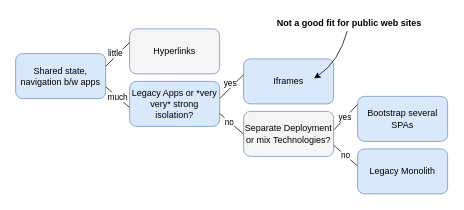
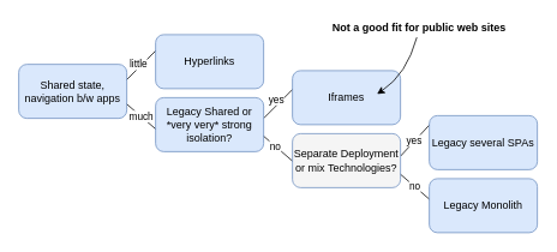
- <mxCell id="8" value="Hyperlinks" style="rounded=1;whiteSpace=wrap;html=1;fillColor=#f5f5f5;strokeColor=#6c8ebf;" vertex="1" parent="1"><mxGeometry x="172" y="38" width="120" height="60" as="geometry" /></mxCell>
+ <mxCell id="8" value="Hyperlinks" style="rounded=1;whiteSpace=wrap;html=1;fillColor=#dae8fc;strokeColor=#6c8ebf;" vertex="1" parent="1"><mxGeometry x="172" y="38" width="120" height="60" as="geometry" /></mxCell>
- <mxCell id="9" value="Legacy Apps or *very very* strong isolation?" style="rounded=1;whiteSpace=wrap;html=1;fillColor=#dae8fc;strokeColor=#6c8ebf;" vertex="1" parent="1"><mxGeometry x="172" y="108" width="120" height="60" as="geometry" /></mxCell>
+ <mxCell id="9" value="Legacy Shared or *very very* strong isolation?" style="rounded=1;whiteSpace=wrap;html=1;fillColor=#dae8fc;strokeColor=#6c8ebf;" vertex="1" parent="1"><mxGeometry x="172" y="108" width="120" height="60" as="geometry" /></mxCell>
- <mxCell id="12" value="Bootstrap several SPAs" style="rounded=1;whiteSpace=wrap;html=1;fillColor=#dae8fc;strokeColor=#6c8ebf;" vertex="1" parent="1"><mxGeometry x="476" y="128" width="120" height="60" as="geometry" /></mxCell>
+ <mxCell id="12" value="Legacy several SPAs" style="rounded=1;whiteSpace=wrap;html=1;fillColor=#dae8fc;strokeColor=#6c8ebf;" vertex="1" parent="1"><mxGeometry x="476" y="128" width="120" height="60" as="geometry" /></mxCell>
